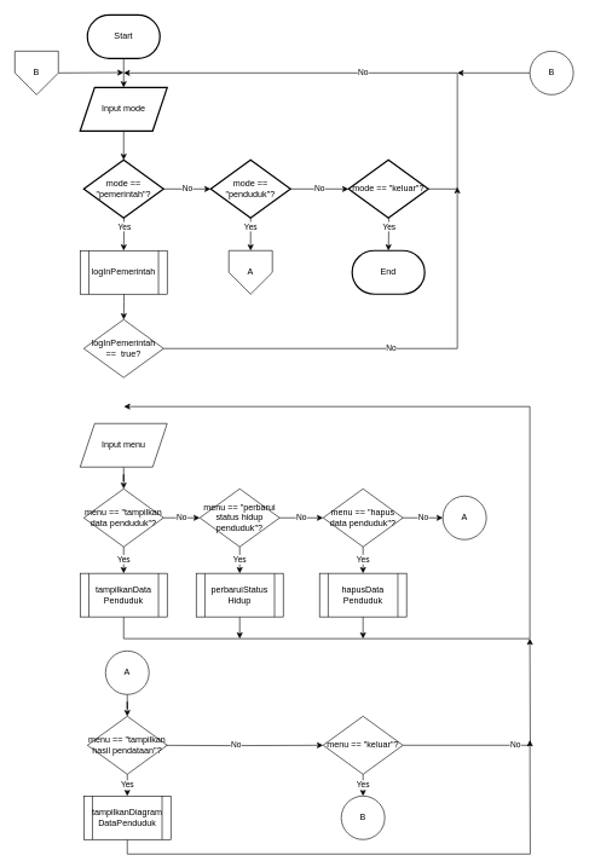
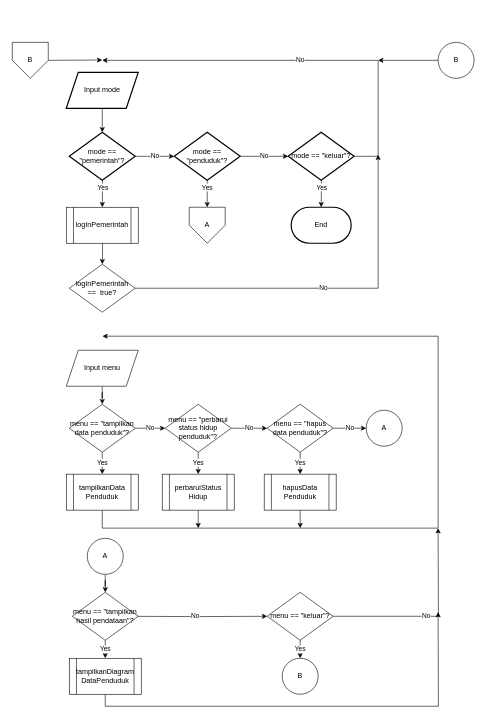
- <mxCell id="3" value="Start" style="strokeWidth=2;html=1;shape=mxgraph.flowchart.terminator;whiteSpace=wrap;" parent="1" vertex="1"><mxGeometry x="120" y="20" width="100" height="60" as="geometry" /></mxCell>
- <mxCell id="2" value="" style="edgeStyle=orthogonalEdgeStyle;rounded=0;orthogonalLoop=1;jettySize=auto;html=1;" parent="1" source="3" target="5" edge="1"><mxGeometry relative="1" as="geometry" /></mxCell>
